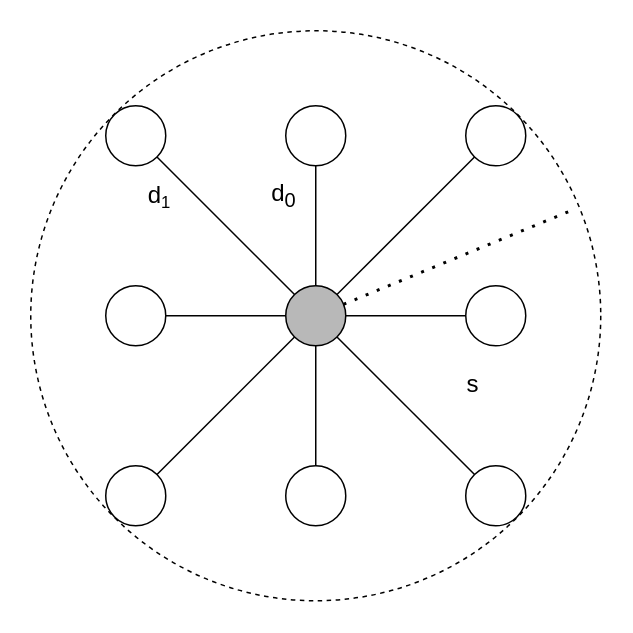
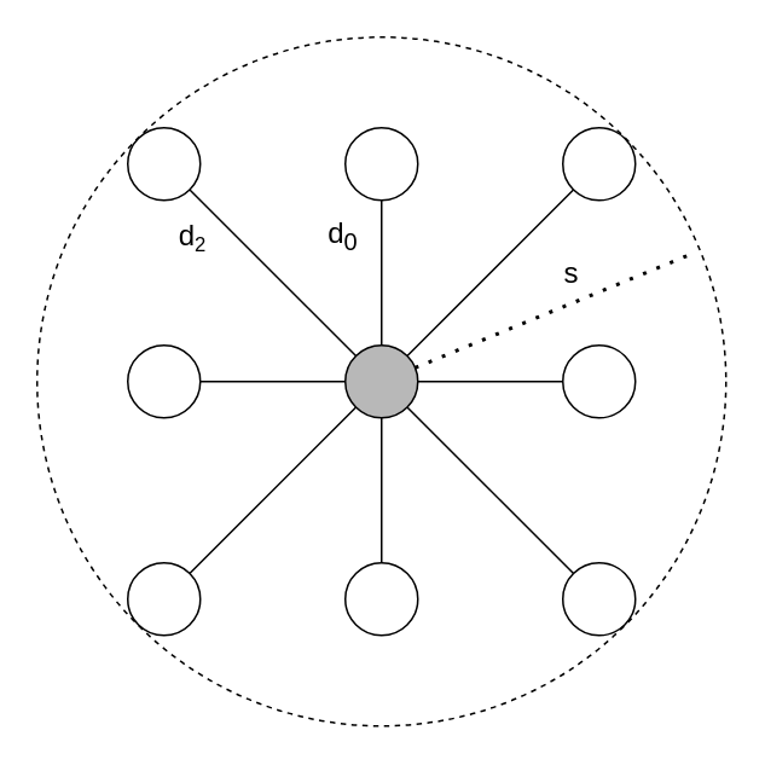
- <mxCell id="21" value="&lt;font style=&quot;font-size: 16px&quot;&gt;d&lt;/font&gt;&lt;font style=&quot;font-size: 13.333px&quot;&gt;&lt;sub&gt;1&lt;/sub&gt;&lt;/font&gt;" style="text;html=1;strokeColor=none;fillColor=none;align=center;verticalAlign=middle;whiteSpace=wrap;rounded=0;dashed=1;" parent="1" vertex="1"><mxGeometry x="91" y="120" width="30" height="20" as="geometry" /></mxCell>
+ <mxCell id="21" value="&lt;font style=&quot;font-size: 16px&quot;&gt;d&lt;/font&gt;&lt;font style=&quot;font-size: 13.333px&quot;&gt;&lt;sub&gt;2&lt;/sub&gt;&lt;/font&gt;" style="text;html=1;strokeColor=none;fillColor=none;align=center;verticalAlign=middle;whiteSpace=wrap;rounded=0;dashed=1;" parent="1" vertex="1"><mxGeometry x="91" y="120" width="30" height="20" as="geometry" /></mxCell>
- <mxCell id="23" value="&lt;font style=&quot;font-size: 16px&quot;&gt;s&lt;/font&gt;" style="text;html=1;strokeColor=none;fillColor=none;align=center;verticalAlign=middle;whiteSpace=wrap;rounded=0;dashed=1;" parent="1" vertex="1"><mxGeometry x="300" y="245" width="30" height="20" as="geometry" /></mxCell>
+ <mxCell id="23" value="&lt;font style=&quot;font-size: 16px&quot;&gt;s&lt;/font&gt;" style="text;html=1;strokeColor=none;fillColor=none;align=center;verticalAlign=middle;whiteSpace=wrap;rounded=0;dashed=1;" parent="1" vertex="1"><mxGeometry x="300" y="140" width="30" height="20" as="geometry" /></mxCell>
